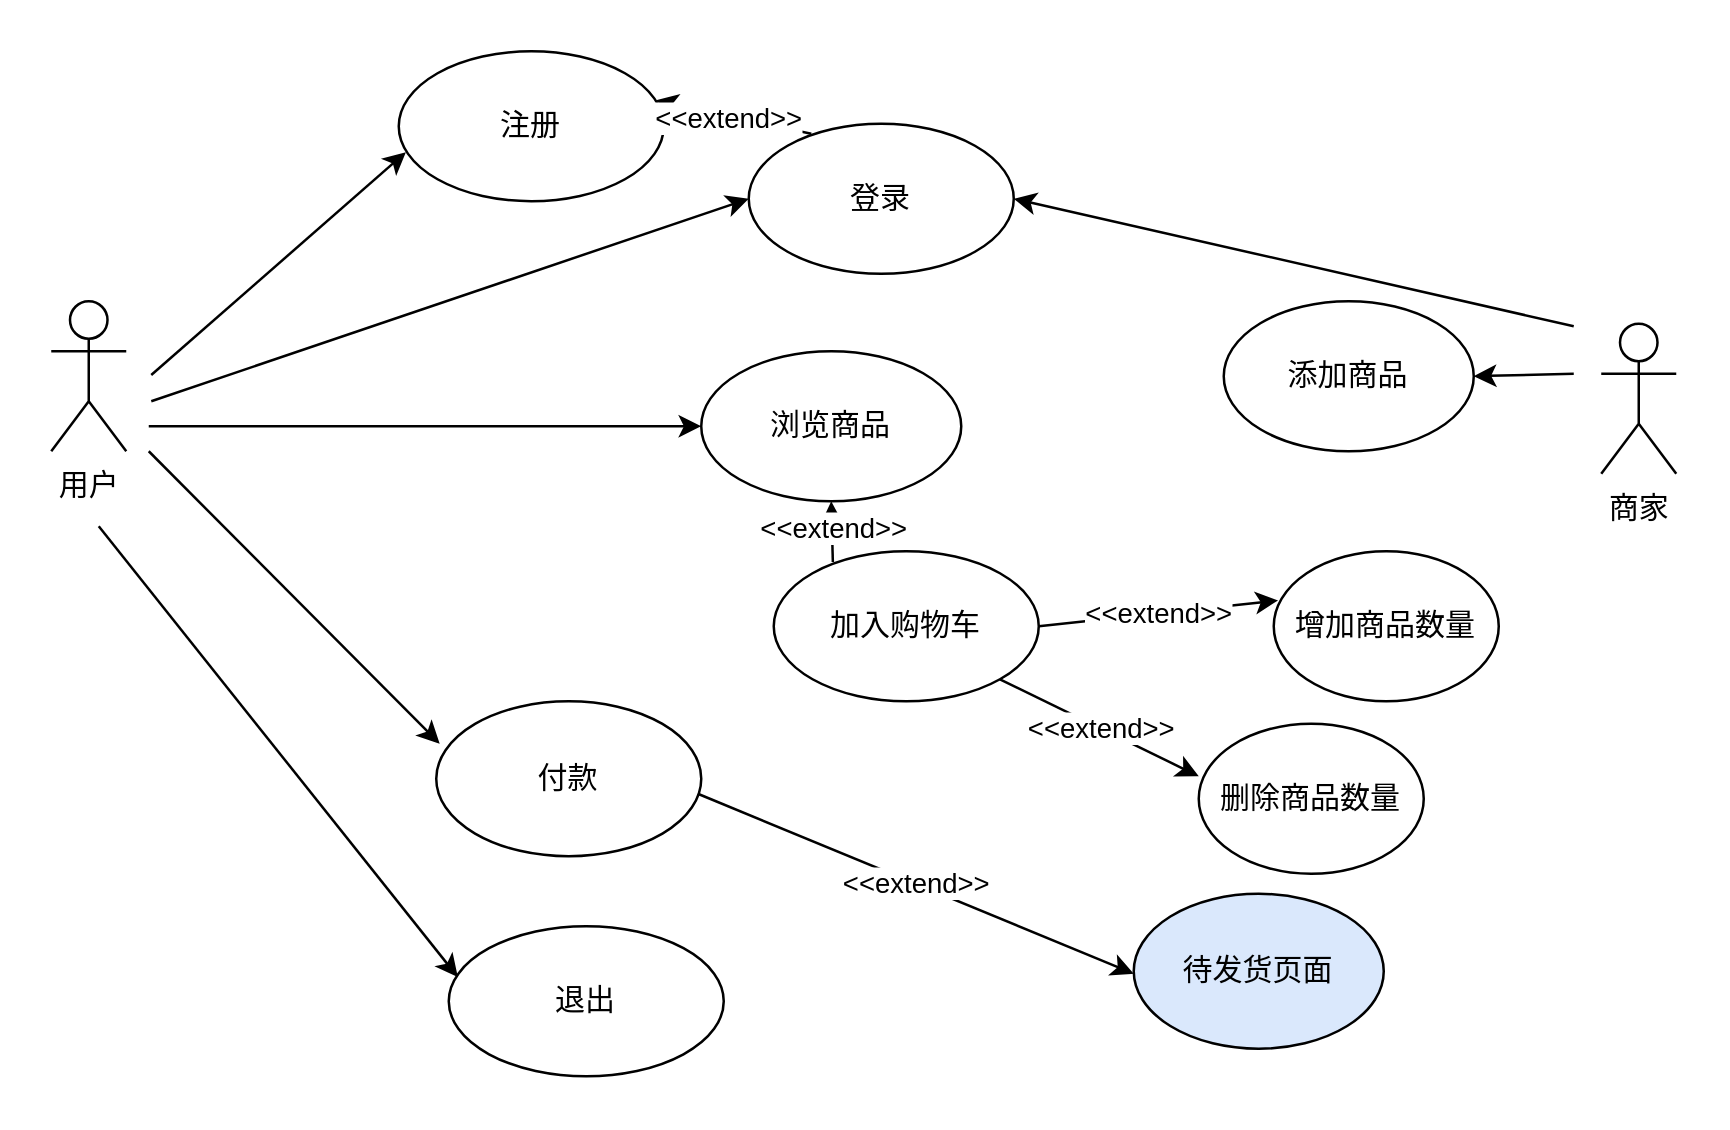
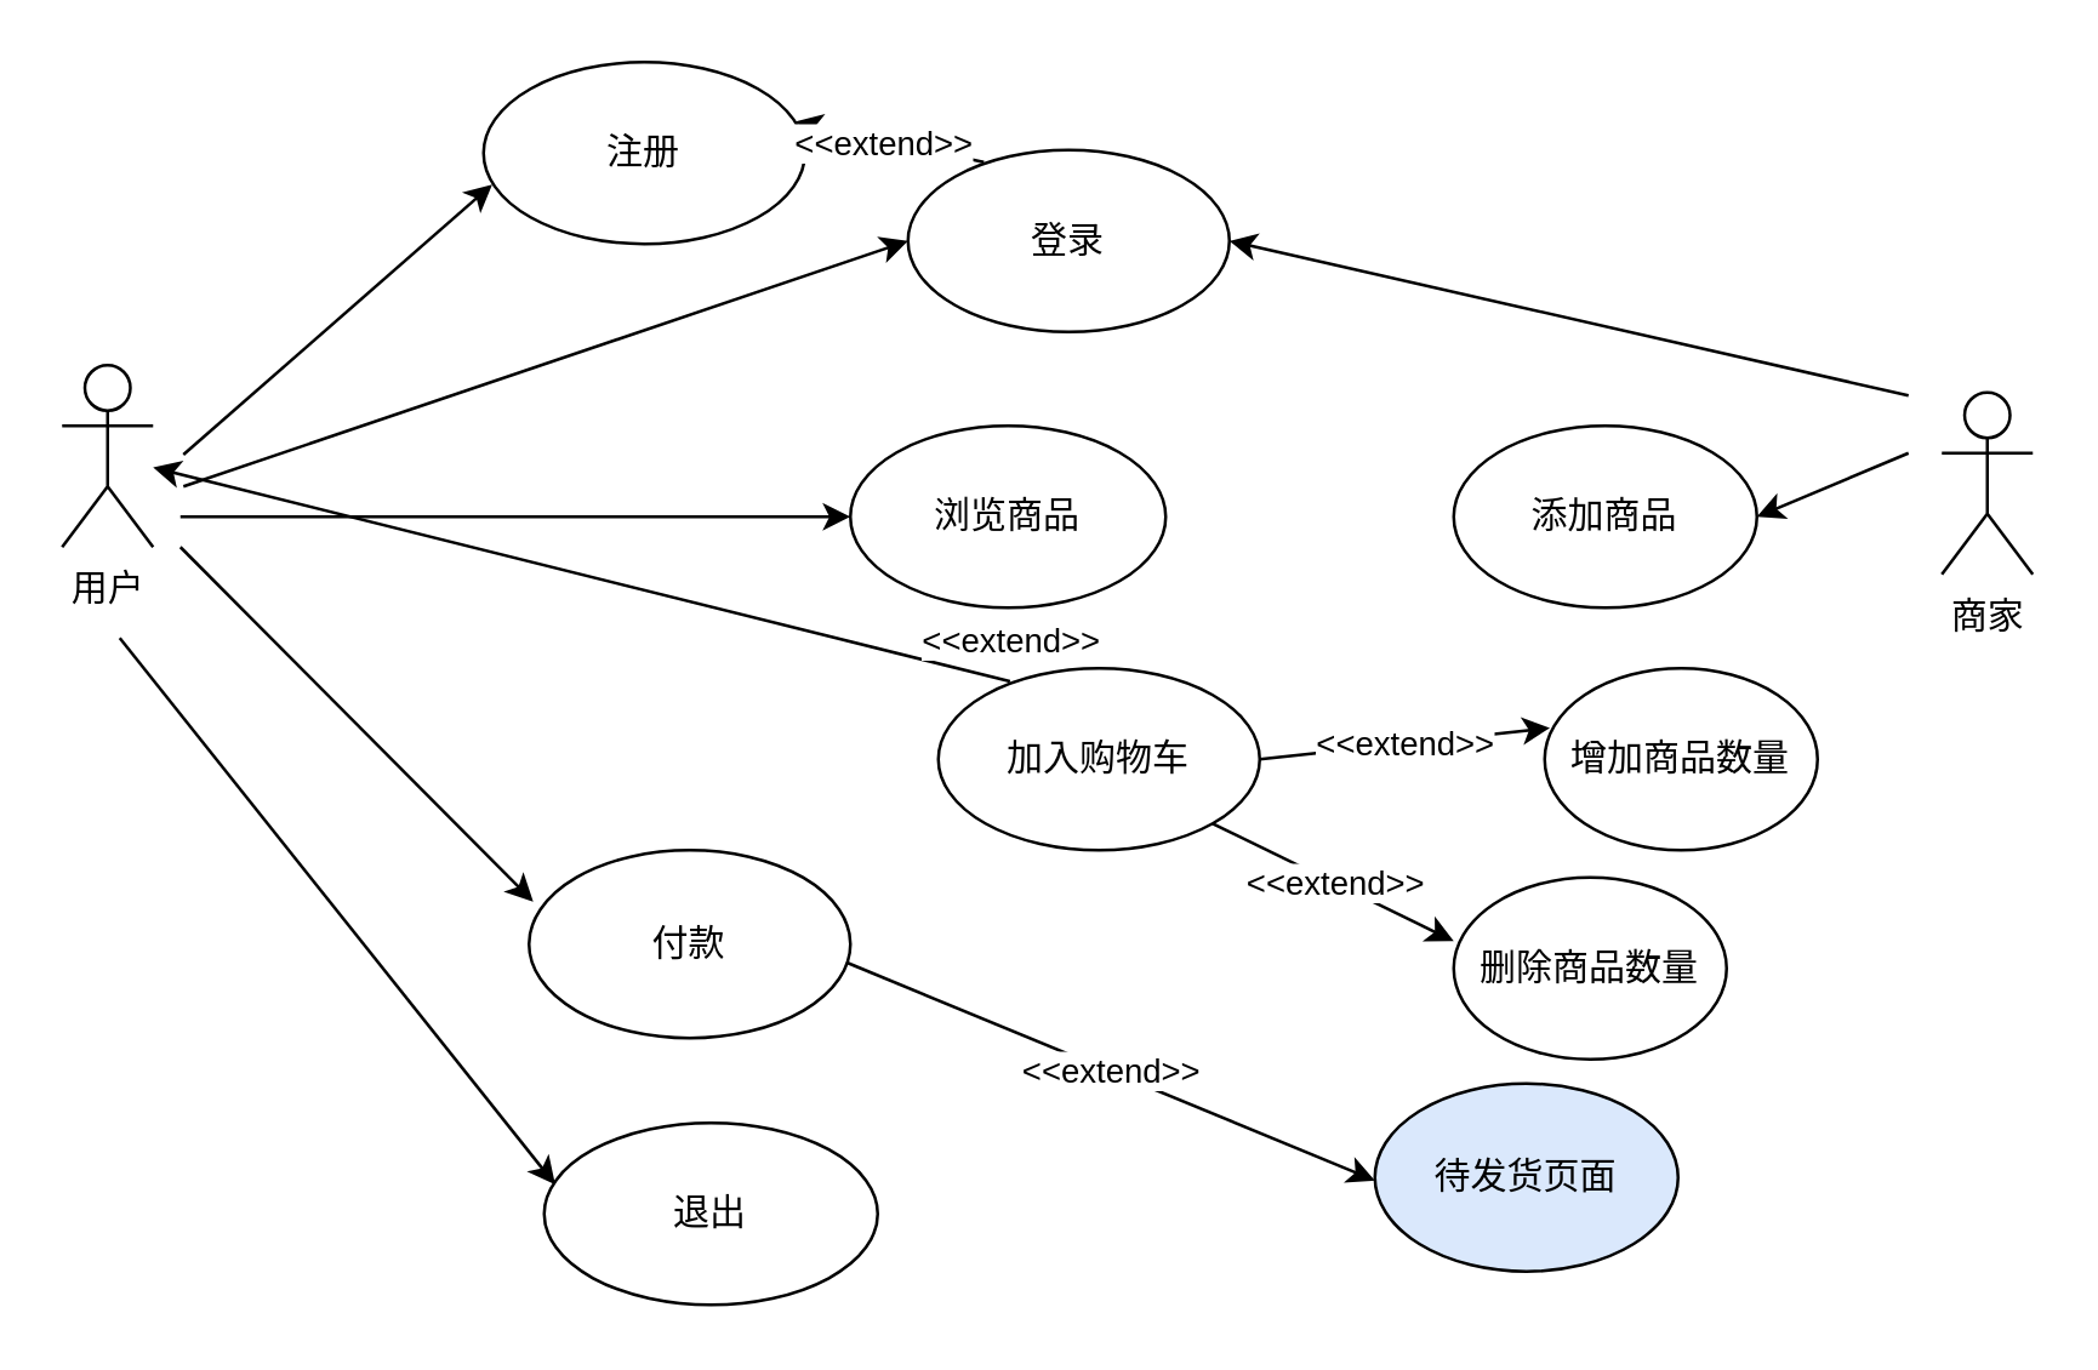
- <mxCell id="12" value="&lt;font style=&quot;vertical-align: inherit&quot;&gt;&lt;font style=&quot;vertical-align: inherit&quot;&gt;添加商品&lt;/font&gt;&lt;/font&gt;" style="ellipse;whiteSpace=wrap;html=1;" vertex="1" parent="1"><mxGeometry x="489" y="120" width="100" height="60" as="geometry" /></mxCell>
+ <mxCell id="12" value="&lt;font style=&quot;vertical-align: inherit&quot;&gt;&lt;font style=&quot;vertical-align: inherit&quot;&gt;添加商品&lt;/font&gt;&lt;/font&gt;" style="ellipse;whiteSpace=wrap;html=1;" vertex="1" parent="1"><mxGeometry x="479" y="140" width="100" height="60" as="geometry" /></mxCell>
- <mxCell id="19" value="" style="endArrow=classic;html=1;exitX=0.223;exitY=0.072;exitDx=0;exitDy=0;exitPerimeter=0;" edge="1" parent="1" source="7" target="18"><mxGeometry width="50" height="50" relative="1" as="geometry"><mxPoint x="269" y="240" as="sourcePoint" /><mxPoint x="319" y="190" as="targetPoint" /></mxGeometry></mxCell>
+ <mxCell id="19" value="" style="endArrow=classic;html=1;exitX=0.223;exitY=0.072;exitDx=0;exitDy=0;exitPerimeter=0;" edge="1" parent="1" source="7" target="3"><mxGeometry width="50" height="50" relative="1" as="geometry"><mxPoint x="269" y="240" as="sourcePoint" /><mxPoint x="319" y="190" as="targetPoint" /></mxGeometry></mxCell>
